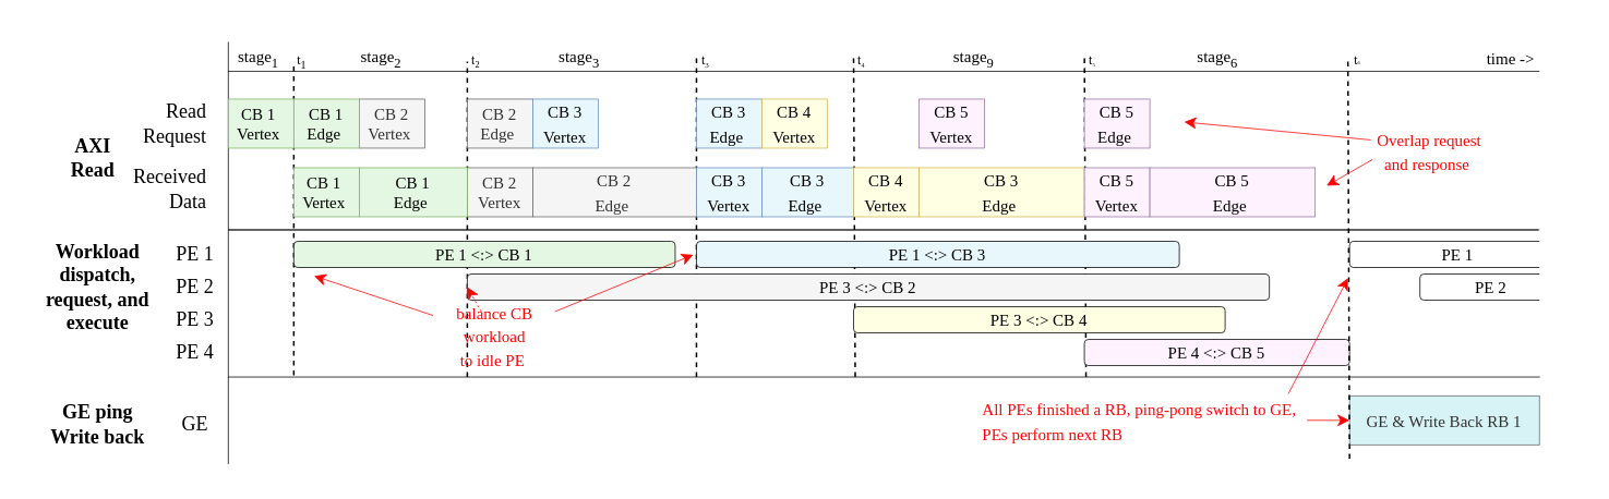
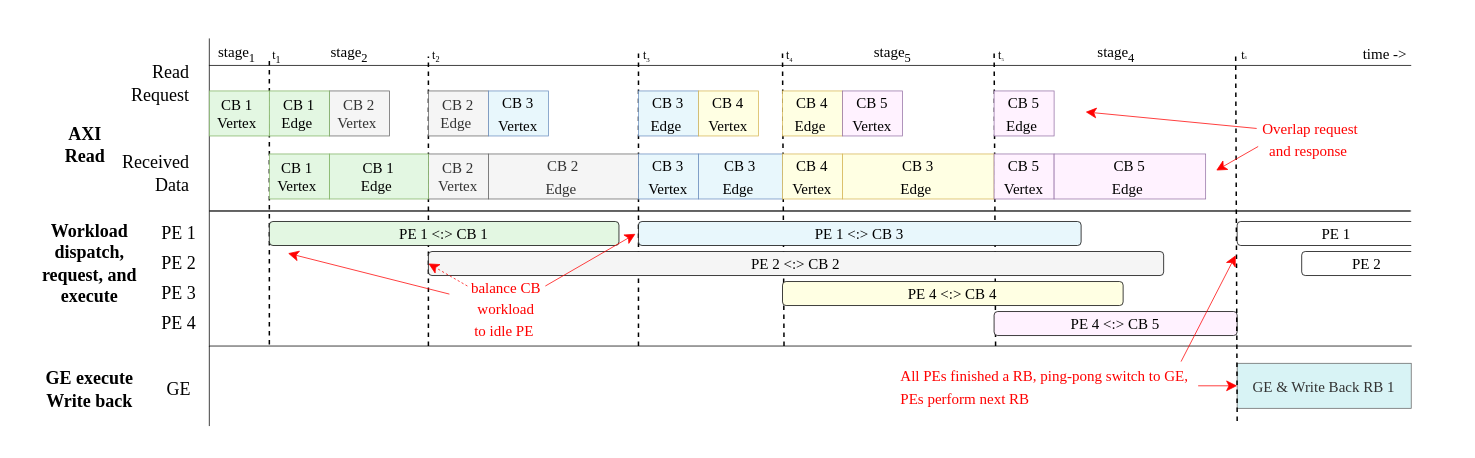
- <mxCell id="58" value="&lt;font style=&quot;font-size: 10px;&quot;&gt;stage&lt;sub style=&quot;&quot;&gt;3&lt;/sub&gt;&lt;/font&gt;" style="text;html=1;strokeColor=none;fillColor=none;align=right;verticalAlign=middle;whiteSpace=wrap;rounded=0;fontFamily=Linux Libertine;fontSource=https%3A%2F%2Ffonts.googleapis.com%2Fcss%3Ffamily%3DLinux%2BLibertine;" parent="1" vertex="1"><mxGeometry x="342" y="27" width="26" height="16" as="geometry" /></mxCell>
- <mxCell id="60" value="&lt;font style=&quot;&quot;&gt;&lt;span style=&quot;font-size: 10px;&quot;&gt;stage&lt;/span&gt;&lt;sub style=&quot;&quot;&gt;&lt;font style=&quot;font-size: 8.3px;&quot;&gt;9&lt;/font&gt;&lt;/sub&gt;&lt;/font&gt;" style="text;html=1;strokeColor=none;fillColor=none;align=right;verticalAlign=middle;whiteSpace=wrap;rounded=0;fontFamily=Linux Libertine;fontSource=https%3A%2F%2Ffonts.googleapis.com%2Fcss%3Ffamily%3DLinux%2BLibertine;" parent="1" vertex="1"><mxGeometry x="583" y="27" width="26" height="16" as="geometry" /></mxCell>
+ <mxCell id="60" value="&lt;font style=&quot;&quot;&gt;&lt;span style=&quot;font-size: 10px;&quot;&gt;stage&lt;/span&gt;&lt;sub style=&quot;&quot;&gt;&lt;font style=&quot;font-size: 8.3px;&quot;&gt;5&lt;/font&gt;&lt;/sub&gt;&lt;/font&gt;" style="text;html=1;strokeColor=none;fillColor=none;align=right;verticalAlign=middle;whiteSpace=wrap;rounded=0;fontFamily=Linux Libertine;fontSource=https%3A%2F%2Ffonts.googleapis.com%2Fcss%3Ffamily%3DLinux%2BLibertine;" parent="1" vertex="1"><mxGeometry x="583" y="27" width="26" height="16" as="geometry" /></mxCell>
- <mxCell id="61" value="&lt;font style=&quot;font-size: 10px;&quot;&gt;stage&lt;sub style=&quot;&quot;&gt;6&lt;/sub&gt;&lt;/font&gt;" style="text;html=1;strokeColor=none;fillColor=none;align=right;verticalAlign=middle;whiteSpace=wrap;rounded=0;fontFamily=Linux Libertine;fontSource=https%3A%2F%2Ffonts.googleapis.com%2Fcss%3Ffamily%3DLinux%2BLibertine;" parent="1" vertex="1"><mxGeometry x="732" y="27" width="26" height="16" as="geometry" /></mxCell>
+ <mxCell id="61" value="&lt;font style=&quot;font-size: 10px;&quot;&gt;stage&lt;sub style=&quot;&quot;&gt;4&lt;/sub&gt;&lt;/font&gt;" style="text;html=1;strokeColor=none;fillColor=none;align=right;verticalAlign=middle;whiteSpace=wrap;rounded=0;fontFamily=Linux Libertine;fontSource=https%3A%2F%2Ffonts.googleapis.com%2Fcss%3Ffamily%3DLinux%2BLibertine;" parent="1" vertex="1"><mxGeometry x="732" y="27" width="26" height="16" as="geometry" /></mxCell>
- <mxCell id="11" value="Read&lt;br&gt;Request" style="text;html=1;strokeColor=none;fillColor=none;align=right;verticalAlign=middle;whiteSpace=wrap;rounded=0;fontFamily=Linux Libertine;fontSource=https%3A%2F%2Ffonts.googleapis.com%2Fcss%3Ffamily%3DLinux%2BLibertine;" parent="1" vertex="1"><mxGeometry x="82" y="60" width="46" height="30" as="geometry" /></mxCell>
+ <mxCell id="11" value="Read&lt;br&gt;Request" style="text;html=1;strokeColor=none;fillColor=none;align=right;verticalAlign=middle;whiteSpace=wrap;rounded=0;fontFamily=Linux Libertine;fontSource=https%3A%2F%2Ffonts.googleapis.com%2Fcss%3Ffamily%3DLinux%2BLibertine;" parent="1" vertex="1"><mxGeometry x="82" y="40" width="46" height="30" as="geometry" /></mxCell>
+ <mxCell id="32" value="&lt;font style=&quot;font-size: 10px;&quot;&gt;CB 4&lt;br style=&quot;border-color: var(--border-color);&quot;&gt;Edge&amp;nbsp;&lt;/font&gt;" style="text;html=1;strokeColor=#d6b656;fillColor=#FFFFE3;align=center;verticalAlign=middle;whiteSpace=wrap;rounded=0;strokeWidth=0.5;fontFamily=Linux Libertine;fontSource=https%3A%2F%2Ffonts.googleapis.com%2Fcss%3Ffamily%3DLinux%2BLibertine;" parent="1" vertex="1"><mxGeometry x="521" y="60" width="40" height="30" as="geometry" /></mxCell>
- <mxCell id="30" value="&lt;font style=&quot;font-size: 10px;&quot;&gt;PE 3&amp;nbsp;&lt;/font&gt;&lt;span style=&quot;font-size: 10px;&quot;&gt;&amp;lt;:&amp;gt; &lt;span style=&quot;background-color: rgb(245, 245, 245);&quot;&gt;CB 2&lt;/span&gt;&lt;/span&gt;" style="text;html=1;strokeColor=default;fillColor=#F5F5F5;align=center;verticalAlign=middle;whiteSpace=wrap;rounded=1;strokeWidth=0.5;fontFamily=Linux Libertine;fontSource=https%3A%2F%2Ffonts.googleapis.com%2Fcss%3Ffamily%3DLinux%2BLibertine;" parent="1" vertex="1"><mxGeometry x="285" y="167" width="490" height="16" as="geometry" /></mxCell>
+ <mxCell id="30" value="&lt;font style=&quot;font-size: 10px;&quot;&gt;PE 2&amp;nbsp;&lt;/font&gt;&lt;span style=&quot;font-size: 10px;&quot;&gt;&amp;lt;:&amp;gt; &lt;span style=&quot;background-color: rgb(245, 245, 245);&quot;&gt;CB 2&lt;/span&gt;&lt;/span&gt;" style="text;html=1;strokeColor=default;fillColor=#F5F5F5;align=center;verticalAlign=middle;whiteSpace=wrap;rounded=1;strokeWidth=0.5;fontFamily=Linux Libertine;fontSource=https%3A%2F%2Ffonts.googleapis.com%2Fcss%3Ffamily%3DLinux%2BLibertine;" parent="1" vertex="1"><mxGeometry x="285" y="167" width="490" height="16" as="geometry" /></mxCell>
- <mxCell id="35" value="&lt;font style=&quot;font-size: 10px;&quot;&gt;PE 3 &amp;lt;:&amp;gt;&amp;nbsp;&lt;/font&gt;&lt;span style=&quot;font-size: 10px; background-color: rgb(255, 255, 227);&quot;&gt;CB 4&lt;/span&gt;" style="text;html=1;strokeColor=default;fillColor=#FFFFE3;align=center;verticalAlign=middle;whiteSpace=wrap;rounded=1;strokeWidth=0.5;fontFamily=Linux Libertine;fontSource=https%3A%2F%2Ffonts.googleapis.com%2Fcss%3Ffamily%3DLinux%2BLibertine;" parent="1" vertex="1"><mxGeometry x="521" y="187" width="227" height="16" as="geometry" /></mxCell>
+ <mxCell id="35" value="&lt;font style=&quot;font-size: 10px;&quot;&gt;PE 4 &amp;lt;:&amp;gt;&amp;nbsp;&lt;/font&gt;&lt;span style=&quot;font-size: 10px; background-color: rgb(255, 255, 227);&quot;&gt;CB 4&lt;/span&gt;" style="text;html=1;strokeColor=default;fillColor=#FFFFE3;align=center;verticalAlign=middle;whiteSpace=wrap;rounded=1;strokeWidth=0.5;fontFamily=Linux Libertine;fontSource=https%3A%2F%2Ffonts.googleapis.com%2Fcss%3Ffamily%3DLinux%2BLibertine;" parent="1" vertex="1"><mxGeometry x="521" y="187" width="227" height="16" as="geometry" /></mxCell>
- <mxCell id="69" value="&lt;font color=&quot;#ff0000&quot; style=&quot;font-size: 10px;&quot;&gt;balance CB workload &lt;br&gt;to idle PE&amp;nbsp;&lt;/font&gt;" style="text;html=1;strokeColor=none;fillColor=none;align=center;verticalAlign=middle;whiteSpace=wrap;rounded=0;fontFamily=Linux Libertine;fontSource=https%3A%2F%2Ffonts.googleapis.com%2Fcss%3Ffamily%3DLinux%2BLibertine;" parent="1" vertex="1"><mxGeometry x="264" y="190" width="76" height="30" as="geometry" /></mxCell>
+ <mxCell id="69" value="&lt;font color=&quot;#ff0000&quot; style=&quot;font-size: 10px;&quot;&gt;balance CB workload &lt;br&gt;to idle PE&amp;nbsp;&lt;/font&gt;" style="text;html=1;strokeColor=none;fillColor=none;align=center;verticalAlign=middle;whiteSpace=wrap;rounded=0;fontFamily=Linux Libertine;fontSource=https%3A%2F%2Ffonts.googleapis.com%2Fcss%3Ffamily%3DLinux%2BLibertine;" parent="1" vertex="1"><mxGeometry x="299" y="190" width="76" height="30" as="geometry" /></mxCell>
- <mxCell id="36" value="&lt;b&gt;GE ping&lt;br&gt;Write back&lt;/b&gt;" style="text;html=1;strokeColor=none;fillColor=none;align=center;verticalAlign=middle;whiteSpace=wrap;rounded=0;fontFamily=Linux Libertine;fontSource=https%3A%2F%2Ffonts.googleapis.com%2Fcss%3Ffamily%3DLinux%2BLibertine;" parent="1" vertex="1"><mxGeometry x="20" y="244" width="79" height="30" as="geometry" /></mxCell>
+ <mxCell id="36" value="&lt;b&gt;GE execute&lt;br&gt;Write back&lt;/b&gt;" style="text;html=1;strokeColor=none;fillColor=none;align=center;verticalAlign=middle;whiteSpace=wrap;rounded=0;fontFamily=Linux Libertine;fontSource=https%3A%2F%2Ffonts.googleapis.com%2Fcss%3Ffamily%3DLinux%2BLibertine;" parent="1" vertex="1"><mxGeometry x="20" y="244" width="79" height="30" as="geometry" /></mxCell>
